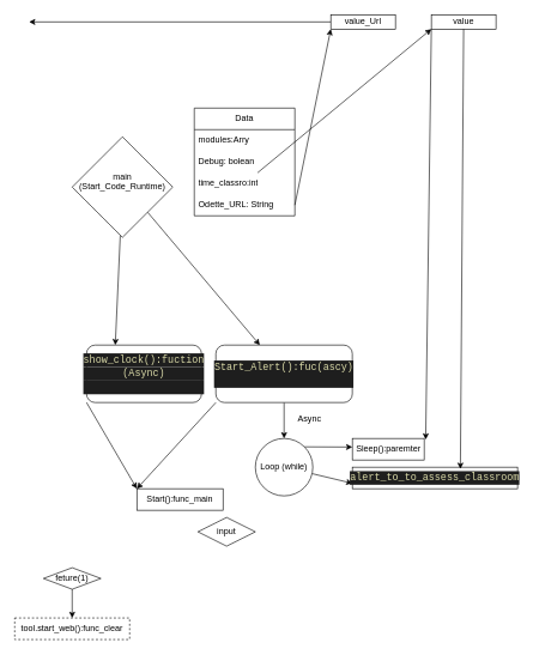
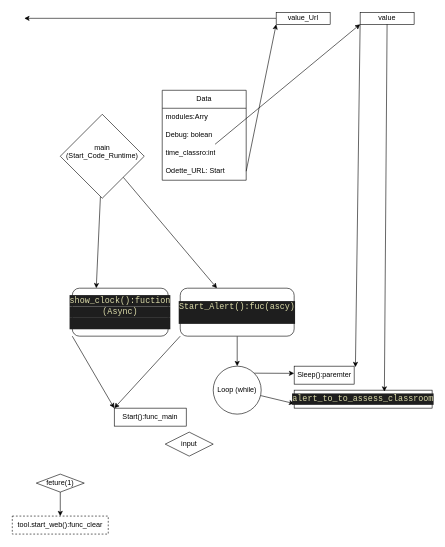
- <mxCell id="8" value="Odette_URL: String" style="text;strokeColor=none;fillColor=none;align=left;verticalAlign=middle;spacingLeft=4;spacingRight=4;overflow=hidden;points=[[0,0.5],[1,0.5]];portConstraint=eastwest;rotatable=0;whiteSpace=wrap;html=1;" vertex="1" parent="3"><mxGeometry y="120" width="140" height="30" as="geometry" /></mxCell>
+ <mxCell id="8" value="Odette_URL: Start" style="text;strokeColor=none;fillColor=none;align=left;verticalAlign=middle;spacingLeft=4;spacingRight=4;overflow=hidden;points=[[0,0.5],[1,0.5]];portConstraint=eastwest;rotatable=0;whiteSpace=wrap;html=1;" vertex="1" parent="3"><mxGeometry y="120" width="140" height="30" as="geometry" /></mxCell>
- <mxCell id="20" value="Async" style="text;html=1;align=center;verticalAlign=middle;resizable=0;points=[];autosize=1;strokeColor=none;fillColor=none;" vertex="1" parent="1"><mxGeometry x="400" y="568" width="60" height="30" as="geometry" /></mxCell>
